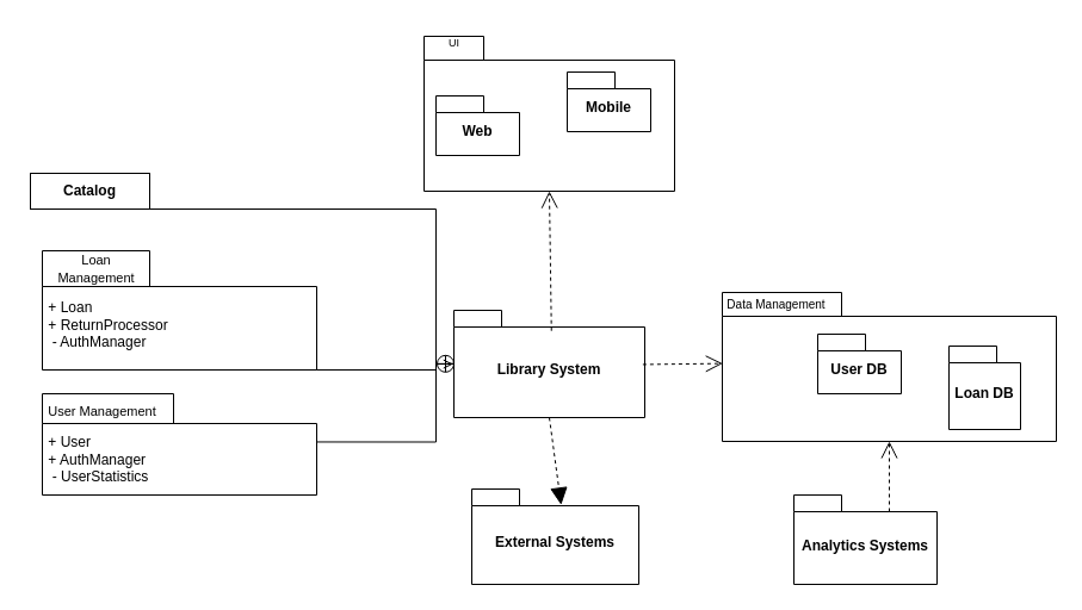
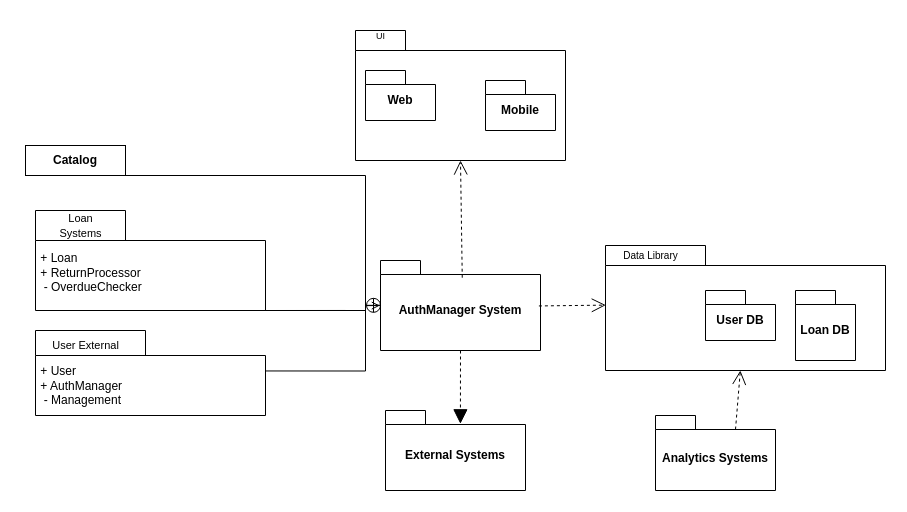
- <mxCell id="5" value="Mobile" style="shape=folder;fontStyle=1;spacingTop=10;tabWidth=40;tabHeight=14;tabPosition=left;html=1;whiteSpace=wrap;" vertex="1" parent="1"><mxGeometry x="475" y="60" width="70" height="50" as="geometry" /></mxCell>
+ <mxCell id="5" value="Mobile" style="shape=folder;fontStyle=1;spacingTop=10;tabWidth=40;tabHeight=14;tabPosition=left;html=1;whiteSpace=wrap;" vertex="1" parent="1"><mxGeometry x="485" y="80" width="70" height="50" as="geometry" /></mxCell>
- <mxCell id="4" value="Web" style="shape=folder;fontStyle=1;spacingTop=10;tabWidth=40;tabHeight=14;tabPosition=left;html=1;whiteSpace=wrap;" vertex="1" parent="1"><mxGeometry x="365" y="80" width="70" height="50" as="geometry" /></mxCell>
+ <mxCell id="4" value="Web" style="shape=folder;fontStyle=1;spacingTop=10;tabWidth=40;tabHeight=14;tabPosition=left;html=1;whiteSpace=wrap;" vertex="1" parent="1"><mxGeometry x="365" y="70" width="70" height="50" as="geometry" /></mxCell>
- <mxCell id="22" value="&lt;span style=&quot;text-wrap-mode: wrap;&quot;&gt;&lt;font style=&quot;font-size: 11px;&quot;&gt;Loan Management&lt;/font&gt;&lt;/span&gt;" style="text;html=1;align=center;verticalAlign=middle;resizable=0;points=[];autosize=1;strokeColor=none;fillColor=none;" vertex="1" parent="1"><mxGeometry x="20" y="210" width="120" height="30" as="geometry" /></mxCell>
+ <mxCell id="22" value="&lt;span style=&quot;text-wrap-mode: wrap;&quot;&gt;&lt;font style=&quot;font-size: 11px;&quot;&gt;Loan Systems&lt;/font&gt;&lt;/span&gt;" style="text;html=1;align=center;verticalAlign=middle;resizable=0;points=[];autosize=1;strokeColor=none;fillColor=none;" vertex="1" parent="1"><mxGeometry x="20" y="210" width="120" height="30" as="geometry" /></mxCell>
- <mxCell id="11" value="&lt;font style=&quot;font-size: 10px;&quot;&gt;Data Management&lt;/font&gt;" style="text;html=1;align=center;verticalAlign=middle;resizable=0;points=[];autosize=1;strokeColor=none;fillColor=none;" vertex="1" parent="1"><mxGeometry x="595" y="240" width="110" height="30" as="geometry" /></mxCell>
+ <mxCell id="11" value="&lt;font style=&quot;font-size: 10px;&quot;&gt;Data Library&lt;/font&gt;" style="text;html=1;align=center;verticalAlign=middle;resizable=0;points=[];autosize=1;strokeColor=none;fillColor=none;" vertex="1" parent="1"><mxGeometry x="595" y="240" width="110" height="30" as="geometry" /></mxCell>
- <mxCell id="9" value="&lt;div&gt;&lt;span style=&quot;font-weight: 400;&quot;&gt;&lt;br&gt;&lt;/span&gt;&lt;/div&gt;&lt;div&gt;&lt;span style=&quot;font-weight: 400;&quot;&gt;&amp;nbsp;+ Loan&amp;nbsp;&lt;/span&gt;&lt;/div&gt;&lt;div&gt;&lt;span style=&quot;font-weight: 400;&quot;&gt;&amp;nbsp;+ ReturnProcessor&amp;nbsp;&lt;/span&gt;&lt;/div&gt;&lt;span style=&quot;font-weight: 400;&quot;&gt;&amp;nbsp; - AuthManager&amp;nbsp;&lt;/span&gt;" style="shape=folder;fontStyle=1;spacingTop=10;tabWidth=90;tabHeight=30;tabPosition=left;html=1;whiteSpace=wrap;align=left;" vertex="1" parent="1"><mxGeometry x="35" y="210" width="230" height="100" as="geometry" /></mxCell>
+ <mxCell id="9" value="&lt;div&gt;&lt;span style=&quot;font-weight: 400;&quot;&gt;&lt;br&gt;&lt;/span&gt;&lt;/div&gt;&lt;div&gt;&lt;span style=&quot;font-weight: 400;&quot;&gt;&amp;nbsp;+ Loan&amp;nbsp;&lt;/span&gt;&lt;/div&gt;&lt;div&gt;&lt;span style=&quot;font-weight: 400;&quot;&gt;&amp;nbsp;+ ReturnProcessor&amp;nbsp;&lt;/span&gt;&lt;/div&gt;&lt;span style=&quot;font-weight: 400;&quot;&gt;&amp;nbsp; - OverdueChecker&amp;nbsp;&lt;/span&gt;" style="shape=folder;fontStyle=1;spacingTop=10;tabWidth=90;tabHeight=30;tabPosition=left;html=1;whiteSpace=wrap;align=left;" vertex="1" parent="1"><mxGeometry x="35" y="210" width="230" height="100" as="geometry" /></mxCell>
- <mxCell id="12" value="User DB" style="shape=folder;fontStyle=1;spacingTop=10;tabWidth=40;tabHeight=14;tabPosition=left;html=1;whiteSpace=wrap;" vertex="1" parent="1"><mxGeometry x="685" y="280" width="70" height="50" as="geometry" /></mxCell>
+ <mxCell id="12" value="User DB" style="shape=folder;fontStyle=1;spacingTop=10;tabWidth=40;tabHeight=14;tabPosition=left;html=1;whiteSpace=wrap;" vertex="1" parent="1"><mxGeometry x="705" y="290" width="70" height="50" as="geometry" /></mxCell>
- <mxCell id="6" value="Library System" style="shape=folder;fontStyle=1;spacingTop=10;tabWidth=40;tabHeight=14;tabPosition=left;html=1;whiteSpace=wrap;" vertex="1" parent="1"><mxGeometry x="380" y="260" width="160" height="90" as="geometry" /></mxCell>
+ <mxCell id="6" value="AuthManager System" style="shape=folder;fontStyle=1;spacingTop=10;tabWidth=40;tabHeight=14;tabPosition=left;html=1;whiteSpace=wrap;" vertex="1" parent="1"><mxGeometry x="380" y="260" width="160" height="90" as="geometry" /></mxCell>
- <mxCell id="25" value="&lt;font style=&quot;font-size: 11px;&quot;&gt;User Management&lt;/font&gt;" style="text;html=1;align=center;verticalAlign=middle;resizable=0;points=[];autosize=1;strokeColor=none;fillColor=none;" vertex="1" parent="1"><mxGeometry x="30" y="330" width="110" height="30" as="geometry" /></mxCell>
+ <mxCell id="25" value="&lt;font style=&quot;font-size: 11px;&quot;&gt;User External&lt;/font&gt;" style="text;html=1;align=center;verticalAlign=middle;resizable=0;points=[];autosize=1;strokeColor=none;fillColor=none;" vertex="1" parent="1"><mxGeometry x="30" y="330" width="110" height="30" as="geometry" /></mxCell>
- <mxCell id="23" value="&lt;div&gt;&lt;span style=&quot;font-weight: 400;&quot;&gt;&lt;br&gt;&lt;/span&gt;&lt;/div&gt;&lt;div&gt;&lt;span style=&quot;font-weight: 400;&quot;&gt;&amp;nbsp;+ User&lt;/span&gt;&lt;/div&gt;&lt;div&gt;&lt;span style=&quot;font-weight: 400;&quot;&gt;&amp;nbsp;+ AuthManager&amp;nbsp;&lt;/span&gt;&lt;/div&gt;&lt;span style=&quot;font-weight: 400;&quot;&gt;&amp;nbsp; - UserStatistics&amp;nbsp;&lt;/span&gt;" style="shape=folder;fontStyle=1;spacingTop=10;tabWidth=110;tabHeight=25;tabPosition=left;html=1;whiteSpace=wrap;align=left;" vertex="1" parent="1"><mxGeometry x="35" y="330" width="230" height="85" as="geometry" /></mxCell>
+ <mxCell id="23" value="&lt;div&gt;&lt;span style=&quot;font-weight: 400;&quot;&gt;&lt;br&gt;&lt;/span&gt;&lt;/div&gt;&lt;div&gt;&lt;span style=&quot;font-weight: 400;&quot;&gt;&amp;nbsp;+ User&lt;/span&gt;&lt;/div&gt;&lt;div&gt;&lt;span style=&quot;font-weight: 400;&quot;&gt;&amp;nbsp;+ AuthManager&amp;nbsp;&lt;/span&gt;&lt;/div&gt;&lt;span style=&quot;font-weight: 400;&quot;&gt;&amp;nbsp; - Management&amp;nbsp;&lt;/span&gt;" style="shape=folder;fontStyle=1;spacingTop=10;tabWidth=110;tabHeight=25;tabPosition=left;html=1;whiteSpace=wrap;align=left;" vertex="1" parent="1"><mxGeometry x="35" y="330" width="230" height="85" as="geometry" /></mxCell>
- <mxCell id="14" value="External Systems" style="shape=folder;fontStyle=1;spacingTop=10;tabWidth=40;tabHeight=14;tabPosition=left;html=1;whiteSpace=wrap;" vertex="1" parent="1"><mxGeometry x="395" y="410" width="140" height="80" as="geometry" /></mxCell>
+ <mxCell id="14" value="External Systems" style="shape=folder;fontStyle=1;spacingTop=10;tabWidth=40;tabHeight=14;tabPosition=left;html=1;whiteSpace=wrap;" vertex="1" parent="1"><mxGeometry x="385" y="410" width="140" height="80" as="geometry" /></mxCell>
- <mxCell id="15" value="Analytics Systems" style="shape=folder;fontStyle=1;spacingTop=10;tabWidth=40;tabHeight=14;tabPosition=left;html=1;whiteSpace=wrap;" vertex="1" parent="1"><mxGeometry x="665" y="415" width="120" height="75" as="geometry" /></mxCell>
+ <mxCell id="15" value="Analytics Systems" style="shape=folder;fontStyle=1;spacingTop=10;tabWidth=40;tabHeight=14;tabPosition=left;html=1;whiteSpace=wrap;" vertex="1" parent="1"><mxGeometry x="655" y="415" width="120" height="75" as="geometry" /></mxCell>
